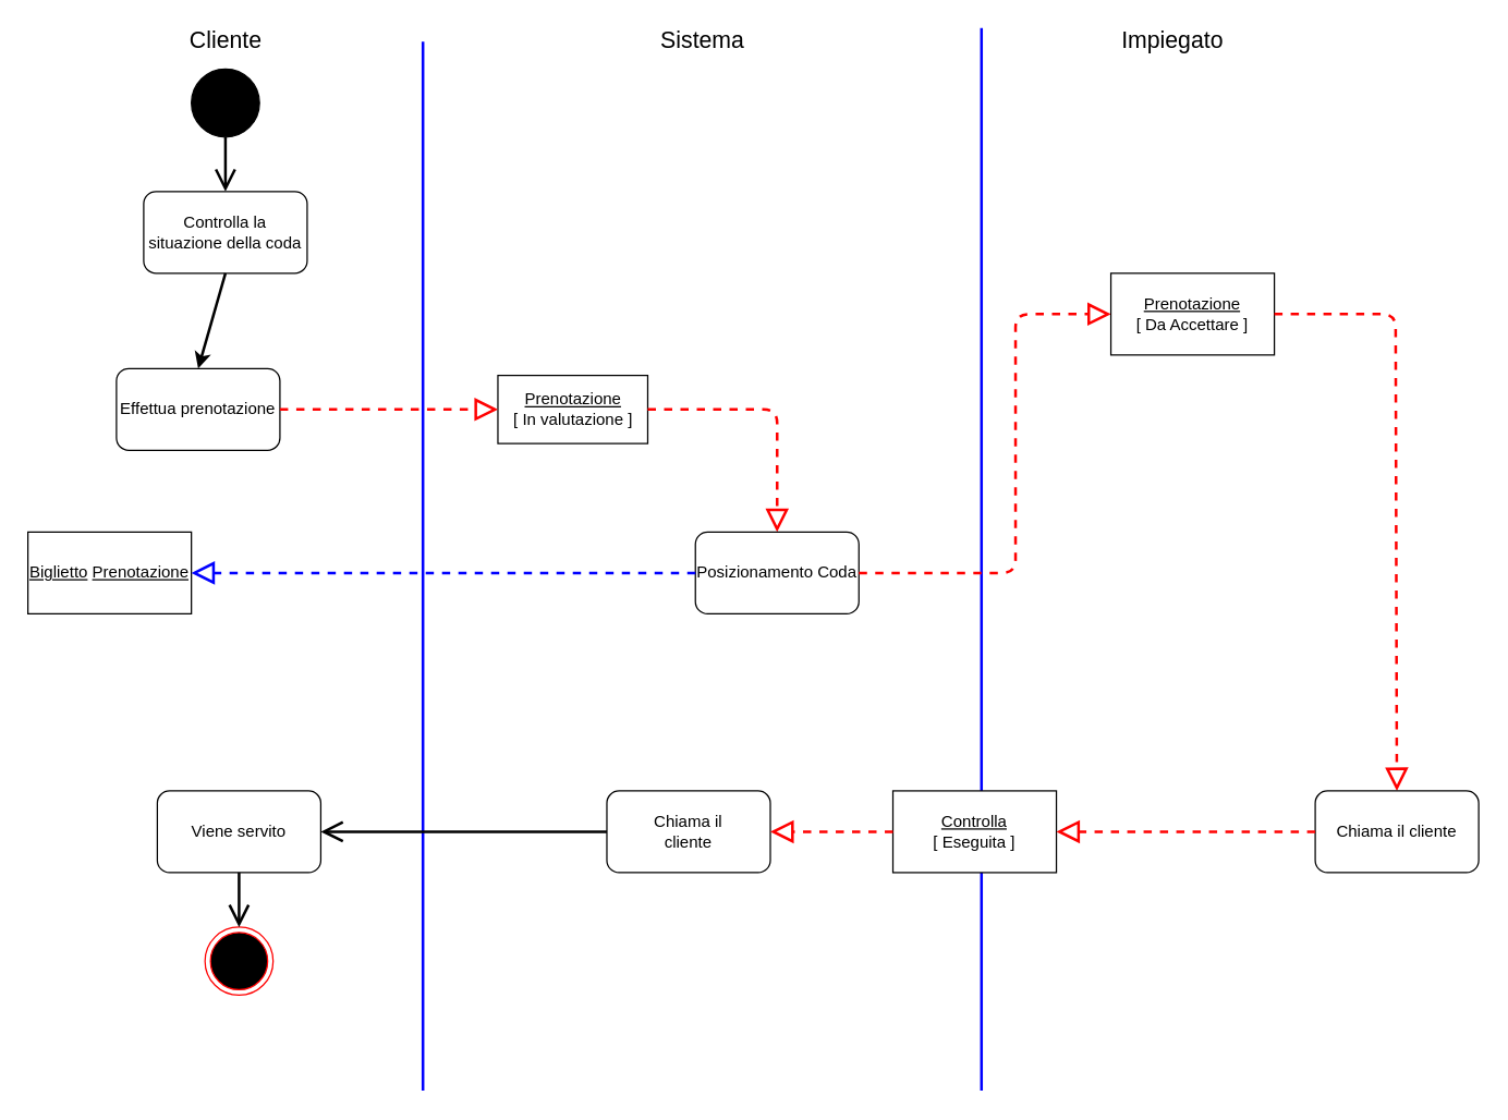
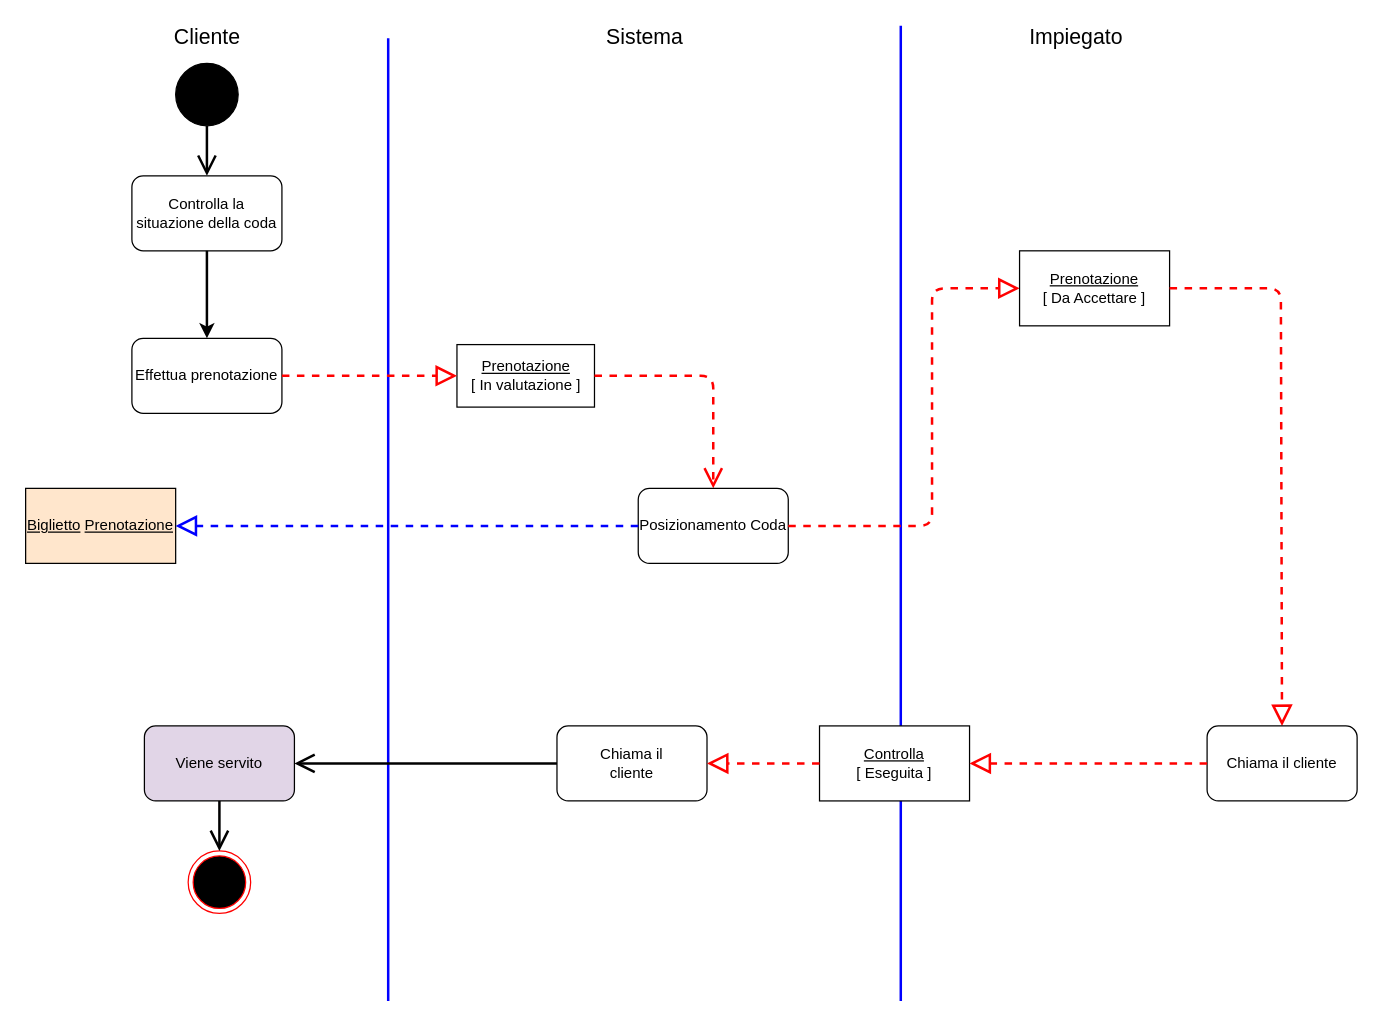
- <mxCell id="27" value="&lt;span&gt;Effettua prenotazione&lt;/span&gt;" style="rounded=1;whiteSpace=wrap;html=1;" vertex="1" parent="1"><mxGeometry x="85" y="270" width="120" height="60" as="geometry" /></mxCell>
+ <mxCell id="27" value="&lt;span&gt;Effettua prenotazione&lt;/span&gt;" style="rounded=1;whiteSpace=wrap;html=1;" vertex="1" parent="1"><mxGeometry x="105" y="270" width="120" height="60" as="geometry" /></mxCell>
- <mxCell id="13" value="" style="endArrow=block;dashed=1;endFill=0;endSize=12;html=1;exitX=1;exitY=0.5;exitDx=0;exitDy=0;strokeWidth=2;strokeColor=#FF0000;" parent="1" source="12" target="14" edge="1"><mxGeometry width="160" relative="1" as="geometry"><mxPoint x="515" y="310" as="sourcePoint" /><mxPoint x="565" y="300" as="targetPoint" /><Array as="points"><mxPoint x="570" y="300" /></Array></mxGeometry></mxCell>
+ <mxCell id="13" value="" style="endArrow=open;dashed=1;endFill=0;endSize=12;html=1;exitX=1;exitY=0.5;exitDx=0;exitDy=0;strokeWidth=2;strokeColor=#FF0000;" parent="1" source="12" target="14" edge="1"><mxGeometry width="160" relative="1" as="geometry"><mxPoint x="515" y="310" as="sourcePoint" /><mxPoint x="565" y="300" as="targetPoint" /><Array as="points"><mxPoint x="570" y="300" /></Array></mxGeometry></mxCell>
- <mxCell id="21" value="&lt;div&gt;&lt;u&gt;Biglietto&lt;/u&gt; &lt;u&gt;Prenotazione&lt;/u&gt;&lt;br&gt;&lt;/div&gt;" style="rounded=0;whiteSpace=wrap;html=1;" parent="1" vertex="1"><mxGeometry x="20" y="390" width="120" height="60" as="geometry" /></mxCell>
+ <mxCell id="21" value="&lt;div&gt;&lt;u&gt;Biglietto&lt;/u&gt; &lt;u&gt;Prenotazione&lt;/u&gt;&lt;br&gt;&lt;/div&gt;" style="rounded=0;whiteSpace=wrap;html=1;fillColor=#ffe6cc;" parent="1" vertex="1"><mxGeometry x="20" y="390" width="120" height="60" as="geometry" /></mxCell>
- <mxCell id="6" value="Viene servito" style="rounded=1;whiteSpace=wrap;html=1;strokeWidth=1;fillColor=#FFFFFF;" parent="1" vertex="1"><mxGeometry x="115" y="580" width="120" height="60" as="geometry" /></mxCell>
+ <mxCell id="6" value="Viene servito" style="rounded=1;whiteSpace=wrap;html=1;strokeWidth=1;fillColor=#e1d5e7;" parent="1" vertex="1"><mxGeometry x="115" y="580" width="120" height="60" as="geometry" /></mxCell>
